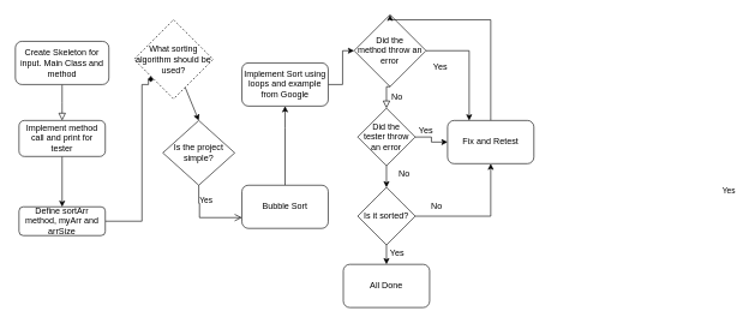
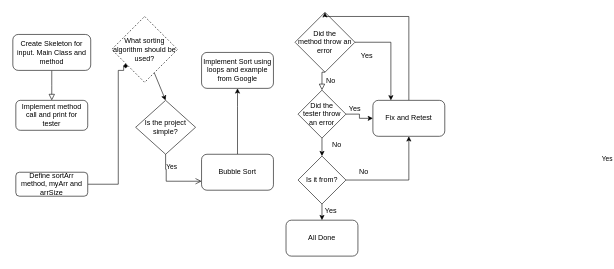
- <mxCell id="14" value="" style="edgeStyle=orthogonalEdgeStyle;rounded=0;orthogonalLoop=1;jettySize=auto;html=1;entryX=0;entryY=0.5;entryDx=0;entryDy=0;" edge="1" parent="1" source="15" target="17"><mxGeometry relative="1" as="geometry"><mxPoint x="495" y="117" as="targetPoint" /></mxGeometry></mxCell>
- <mxCell id="4" style="edgeStyle=orthogonalEdgeStyle;rounded=0;orthogonalLoop=1;jettySize=auto;html=1;entryX=0.5;entryY=0;entryDx=0;entryDy=0;" edge="1" parent="1" source="5" target="7"><mxGeometry relative="1" as="geometry" /></mxCell>
- <mxCell id="25" value="Is it sorted?" style="rhombus;whiteSpace=wrap;html=1;" vertex="1" parent="1"><mxGeometry x="496" y="260" width="80" height="80" as="geometry" /></mxCell>
+ <mxCell id="25" value="Is it from?" style="rhombus;whiteSpace=wrap;html=1;" vertex="1" parent="1"><mxGeometry x="496" y="260" width="80" height="80" as="geometry" /></mxCell>
